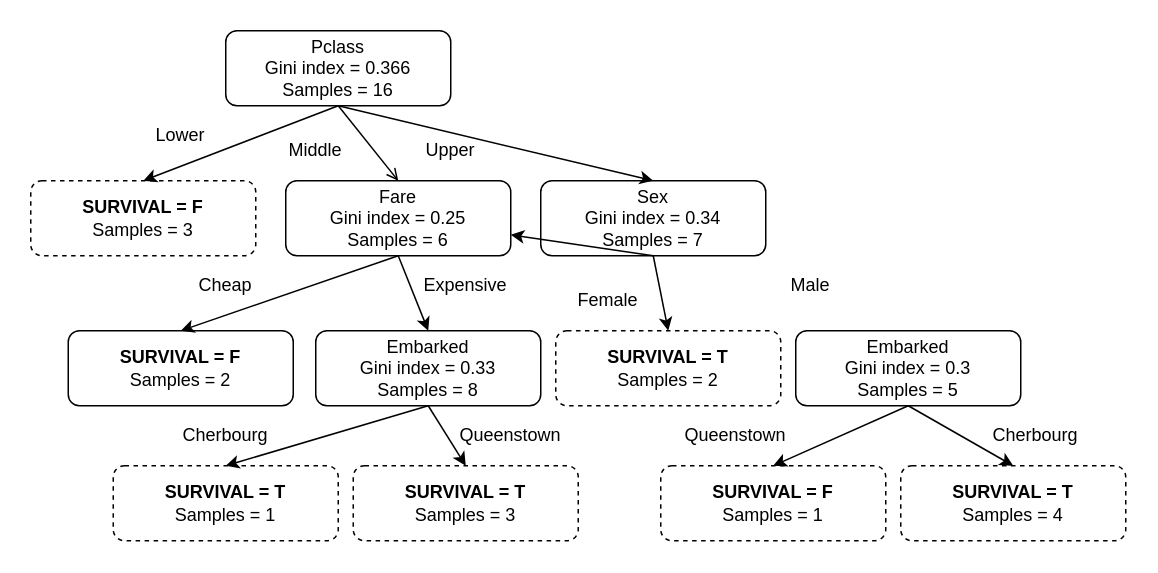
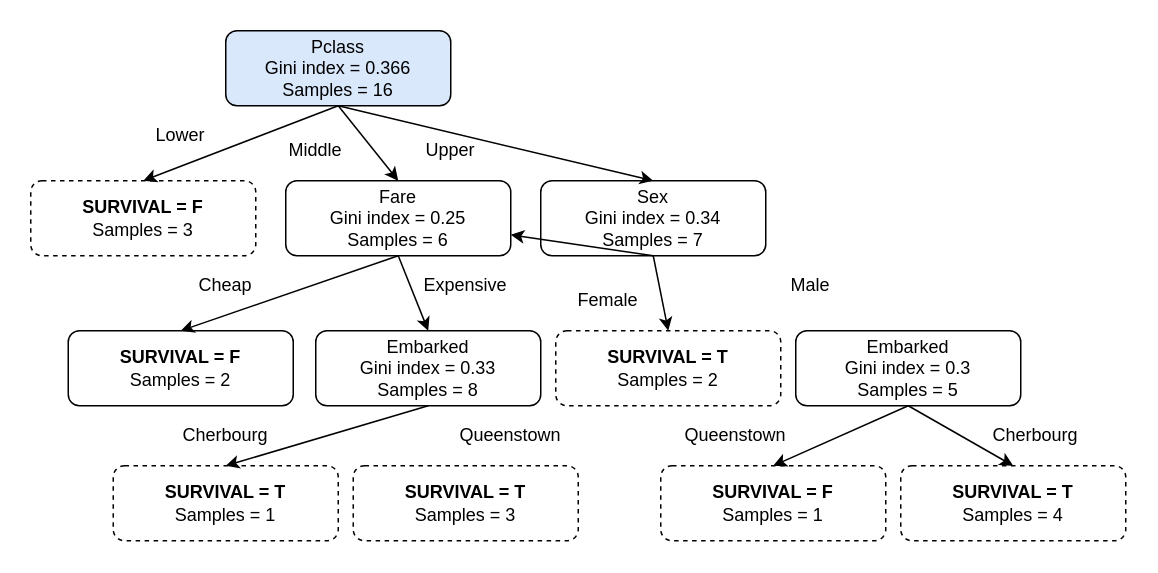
- <mxCell id="2" value="&lt;div&gt;Pclass&lt;/div&gt;&lt;div&gt;Gini index = 0.366&lt;/div&gt;&lt;div&gt;Samples = 16&lt;br&gt;&lt;/div&gt;" style="rounded=1;whiteSpace=wrap;html=1;" vertex="1" parent="1"><mxGeometry x="150" y="20" width="150" height="50" as="geometry" /></mxCell>
+ <mxCell id="2" value="&lt;div&gt;Pclass&lt;/div&gt;&lt;div&gt;Gini index = 0.366&lt;/div&gt;&lt;div&gt;Samples = 16&lt;br&gt;&lt;/div&gt;" style="rounded=1;whiteSpace=wrap;html=1;fillColor=#dae8fc;" vertex="1" parent="1"><mxGeometry x="150" y="20" width="150" height="50" as="geometry" /></mxCell>
- <mxCell id="8" value="" style="endArrow=open;html=1;exitX=0.5;exitY=1;exitDx=0;exitDy=0;entryX=0.5;entryY=0;entryDx=0;entryDy=0;" edge="1" parent="1" source="2" target="6"><mxGeometry width="50" height="50" relative="1" as="geometry"><mxPoint x="235" y="80" as="sourcePoint" /><mxPoint x="105" y="130" as="targetPoint" /></mxGeometry></mxCell>
+ <mxCell id="8" value="" style="endArrow=classic;html=1;exitX=0.5;exitY=1;exitDx=0;exitDy=0;entryX=0.5;entryY=0;entryDx=0;entryDy=0;" edge="1" parent="1" source="2" target="6"><mxGeometry width="50" height="50" relative="1" as="geometry"><mxPoint x="235" y="80" as="sourcePoint" /><mxPoint x="105" y="130" as="targetPoint" /></mxGeometry></mxCell>
- <mxCell id="21" value="" style="endArrow=classic;html=1;entryX=0.5;entryY=0;entryDx=0;entryDy=0;exitX=0.5;exitY=1;exitDx=0;exitDy=0;" edge="1" parent="1" source="13" target="19"><mxGeometry width="50" height="50" relative="1" as="geometry"><mxPoint x="285" y="190" as="sourcePoint" /><mxPoint x="140" y="240" as="targetPoint" /></mxGeometry></mxCell>
